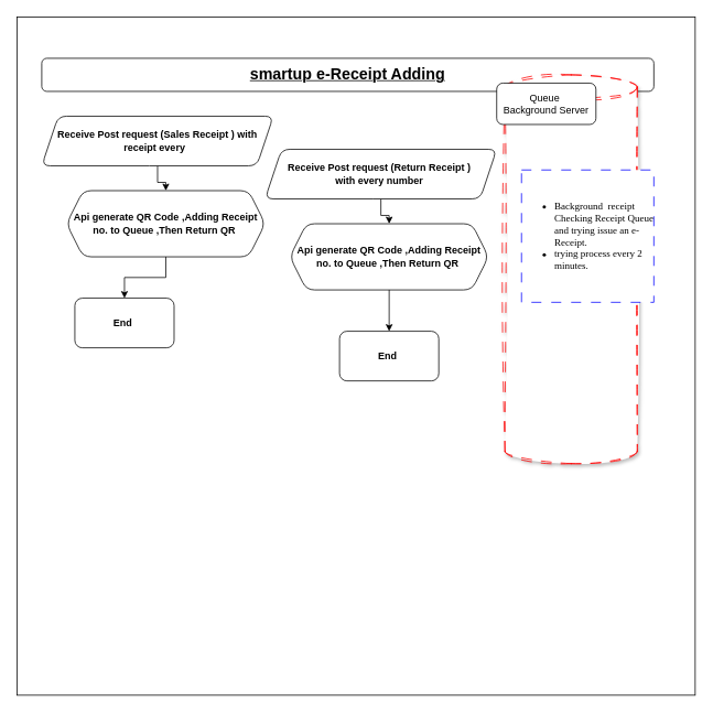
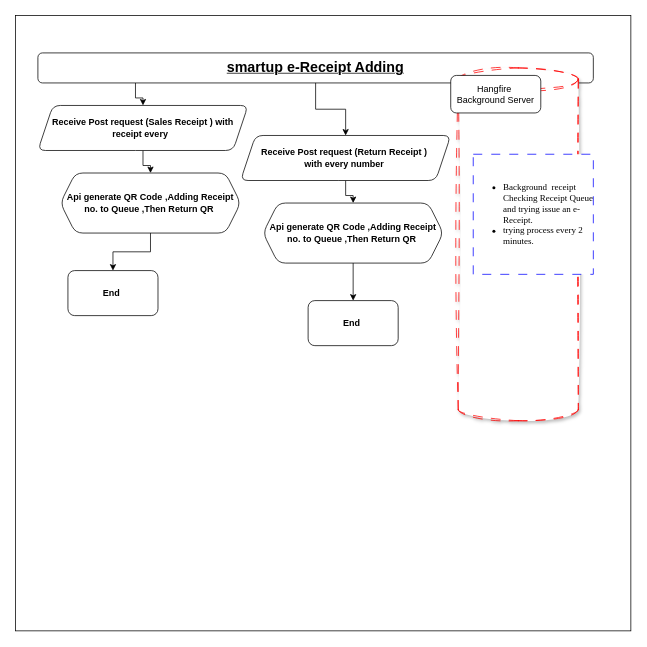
- <mxCell id="11" value="Queue&amp;nbsp;&lt;br&gt;Background Server&lt;br&gt;" style="rounded=1;whiteSpace=wrap;html=1;" vertex="1" parent="1"><mxGeometry x="600" y="100" width="120" height="50" as="geometry" /></mxCell>
+ <mxCell id="11" value="Hangfire&amp;nbsp;&lt;br&gt;Background Server&lt;br&gt;" style="rounded=1;whiteSpace=wrap;html=1;" vertex="1" parent="1"><mxGeometry x="600" y="100" width="120" height="50" as="geometry" /></mxCell>
+ <mxCell id="3" value="" style="edgeStyle=orthogonalEdgeStyle;rounded=0;orthogonalLoop=1;jettySize=auto;html=1;" edge="1" parent="1" source="4" target="6"><mxGeometry relative="1" as="geometry"><Array as="points"><mxPoint x="180" y="130" /><mxPoint x="190" y="130" /></Array></mxGeometry></mxCell>
+ <mxCell id="13" value="" style="edgeStyle=orthogonalEdgeStyle;rounded=0;orthogonalLoop=1;jettySize=auto;html=1;" edge="1" parent="1" target="15" source="4"><mxGeometry relative="1" as="geometry"><mxPoint x="690" y="150" as="sourcePoint" /></mxGeometry></mxCell>
